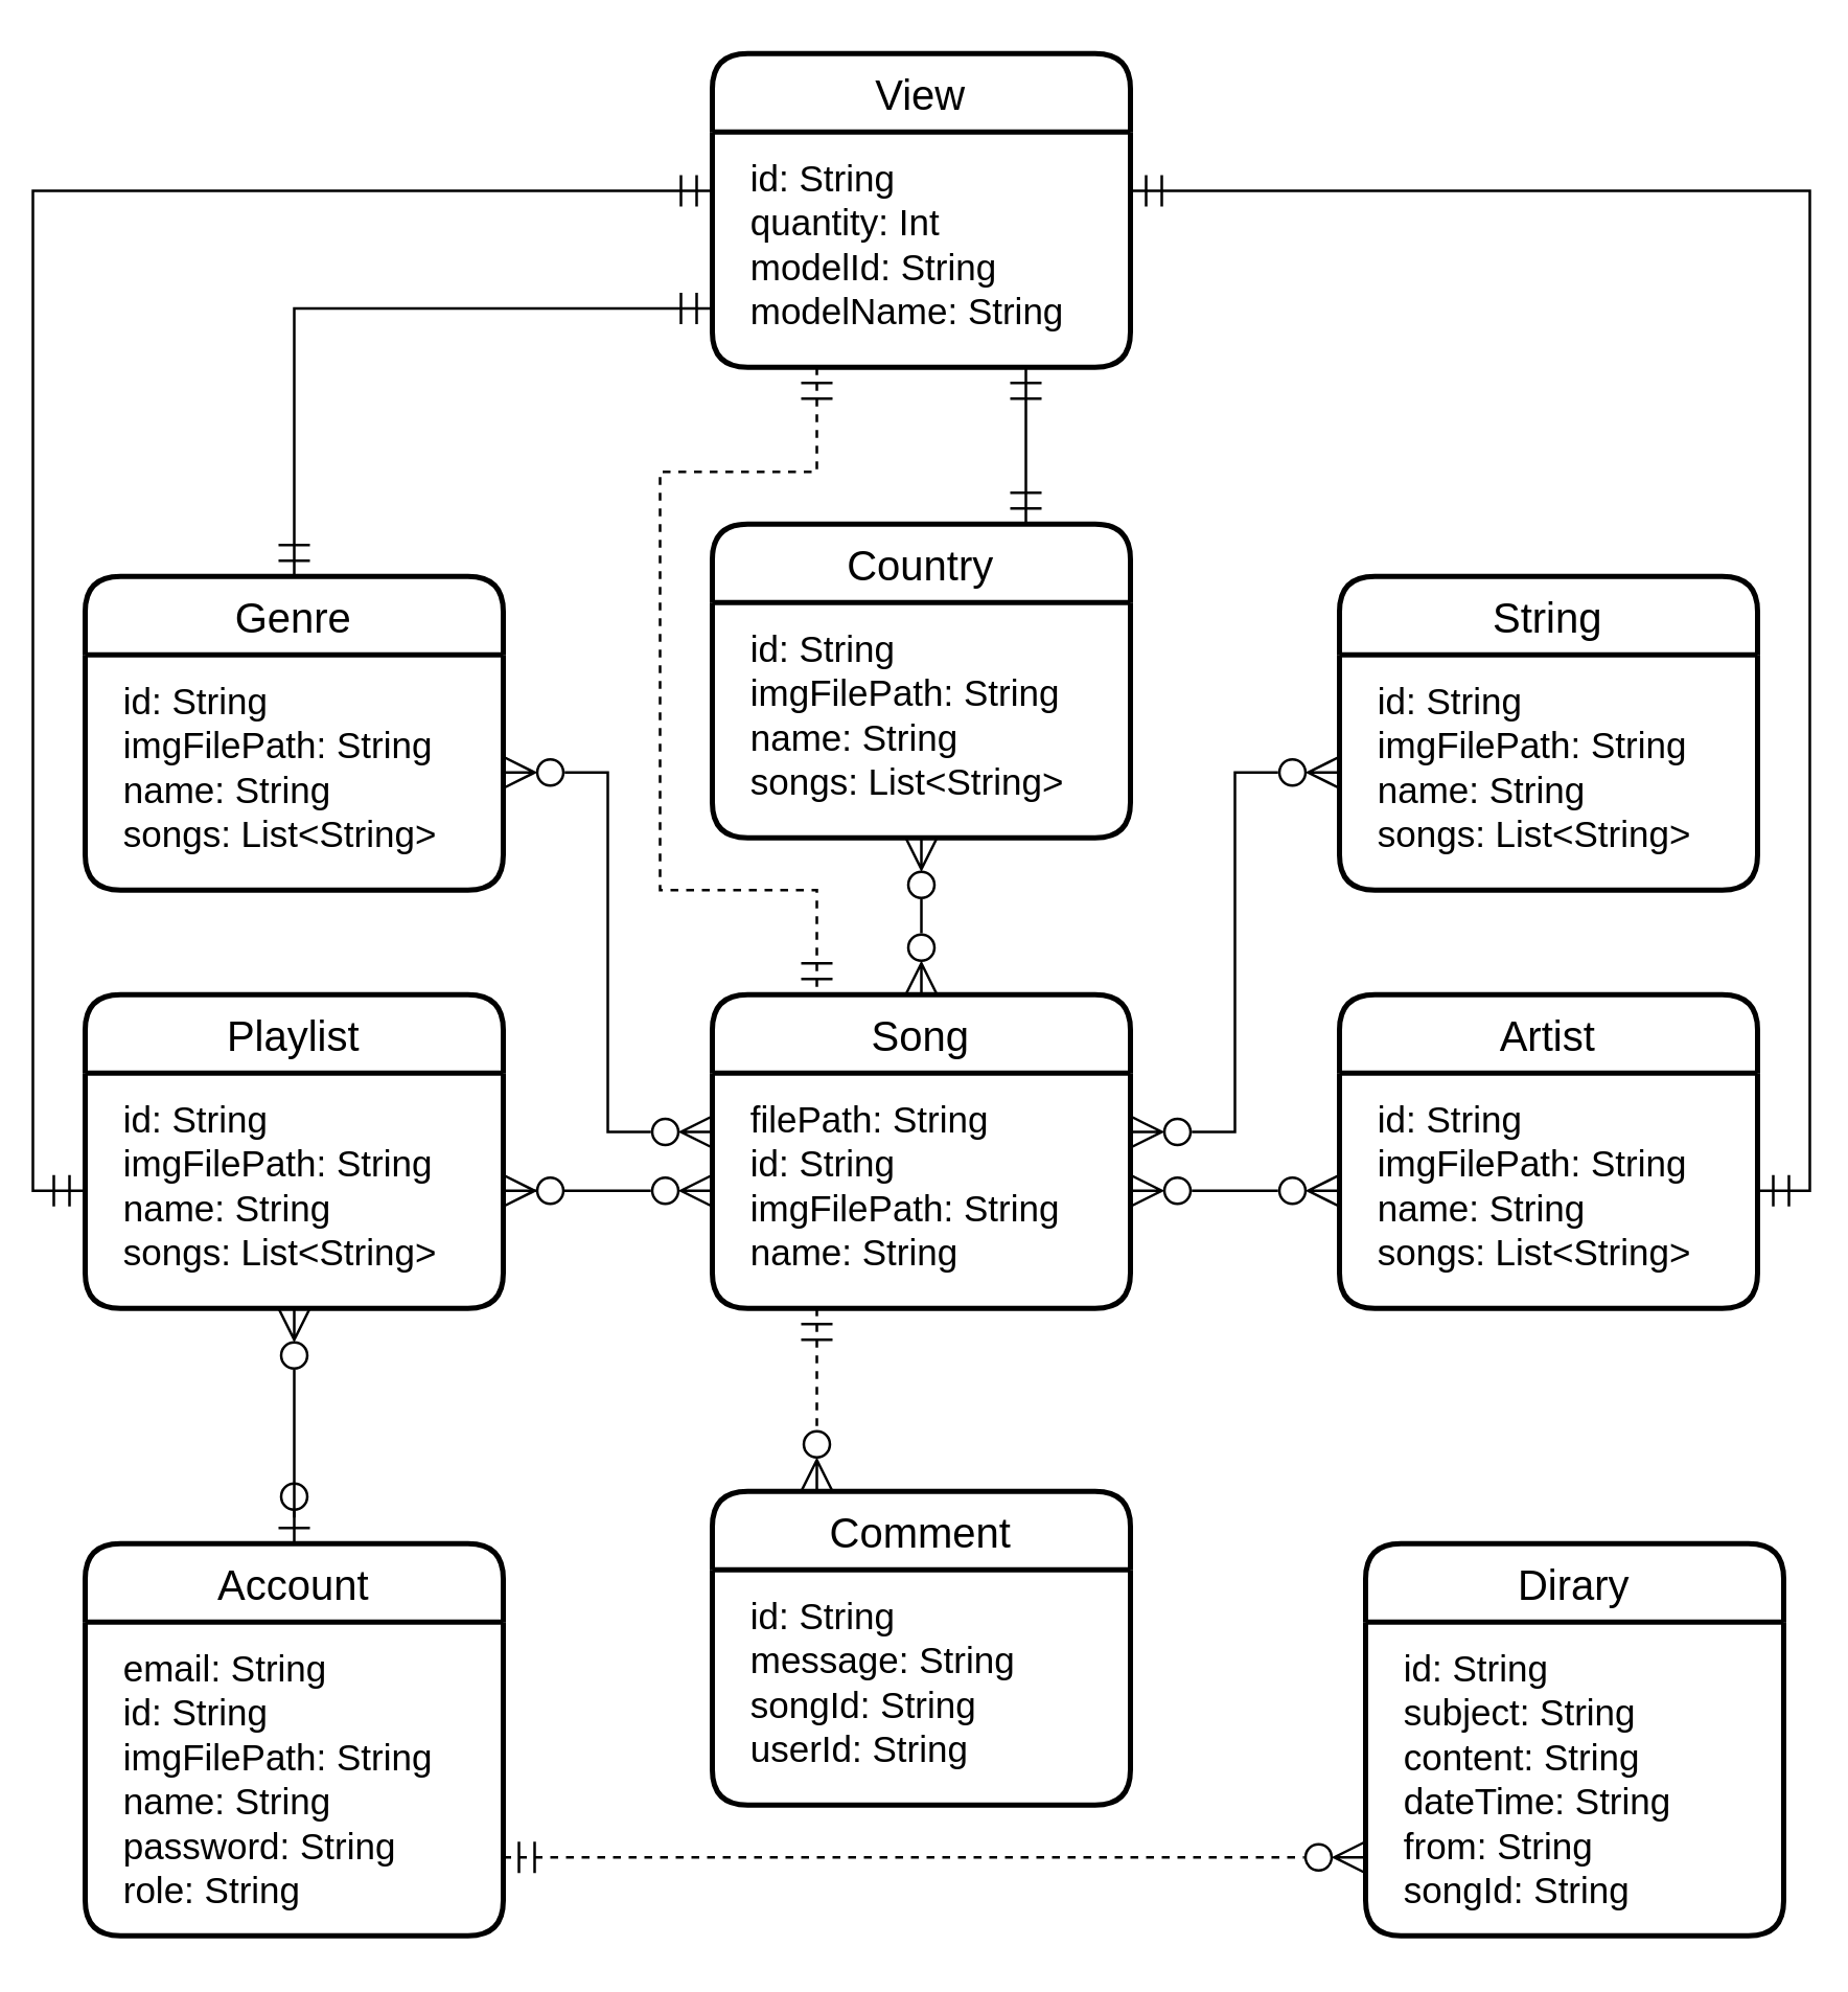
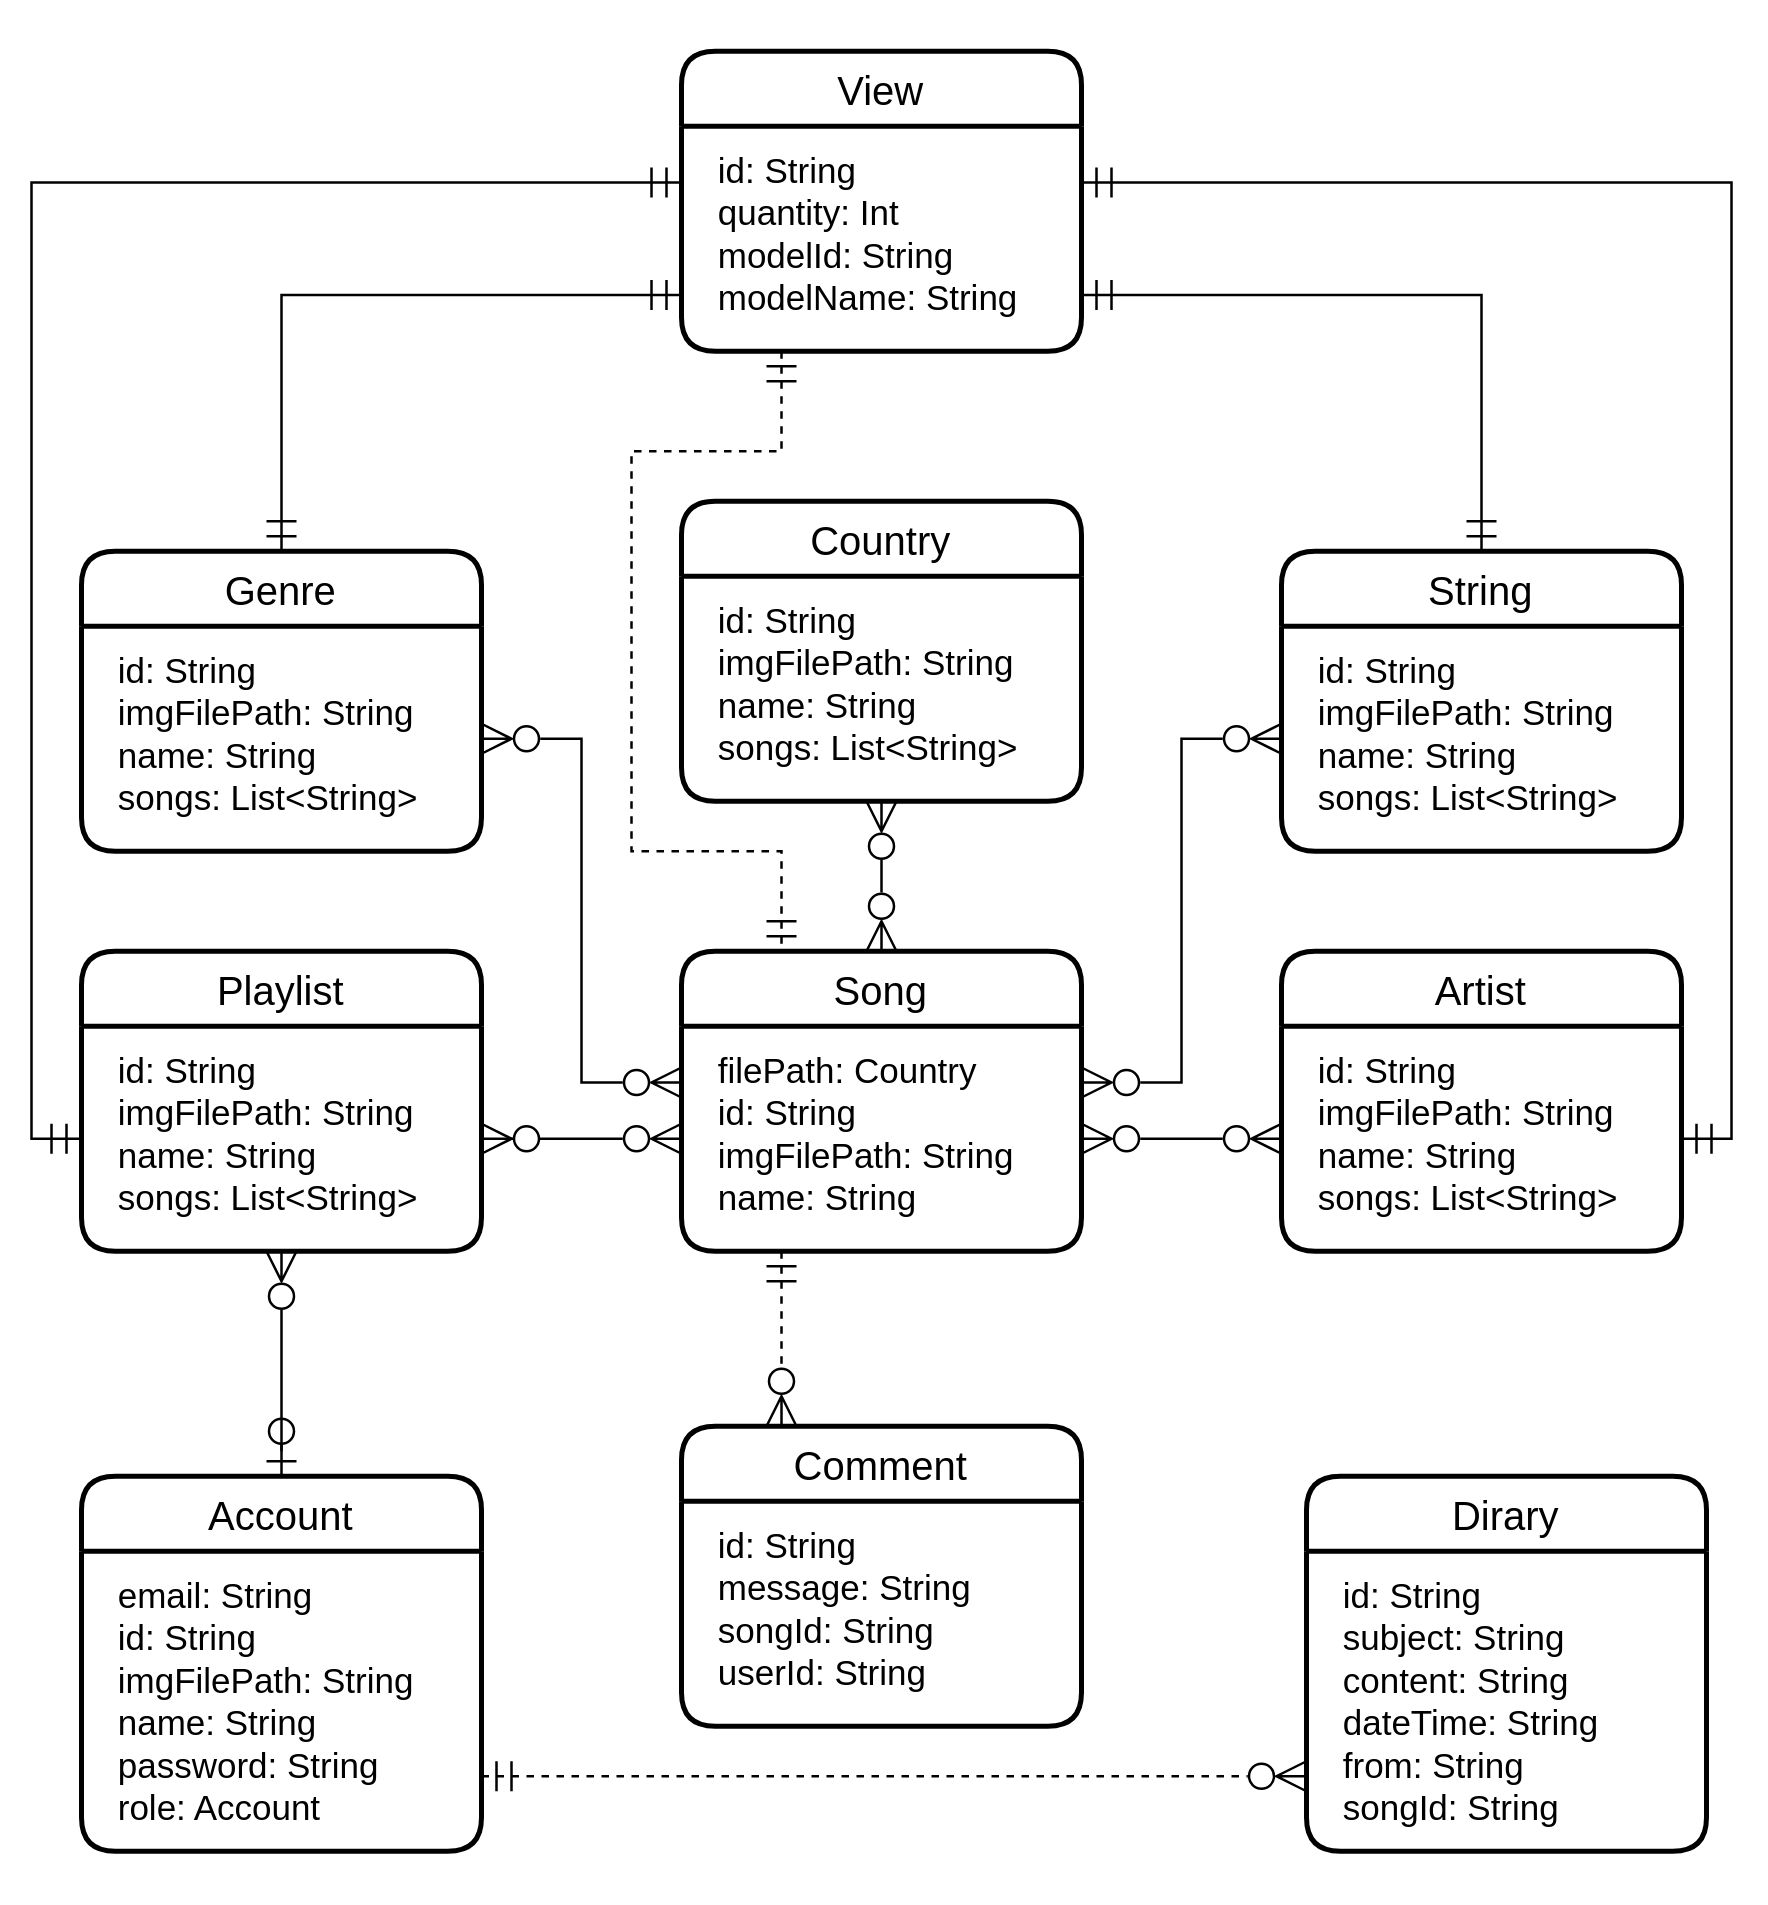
+ <mxCell id="28" style="edgeStyle=orthogonalEdgeStyle;rounded=0;jumpSize=6;orthogonalLoop=1;jettySize=auto;html=1;exitX=1;exitY=0.75;exitDx=0;exitDy=0;entryX=0.5;entryY=0;entryDx=0;entryDy=0;fontSize=12;startArrow=ERmandOne;startFill=0;endArrow=ERmandOne;endFill=0;startSize=10;endSize=10;" parent="1" source="16" target="10" edge="1"><mxGeometry relative="1" as="geometry" /></mxCell>
- <mxCell id="30" style="edgeStyle=orthogonalEdgeStyle;rounded=0;jumpSize=6;orthogonalLoop=1;jettySize=auto;html=1;exitX=0.75;exitY=1;exitDx=0;exitDy=0;entryX=0.75;entryY=0;entryDx=0;entryDy=0;fontSize=12;startArrow=ERmandOne;startFill=0;endArrow=ERmandOne;endFill=0;startSize=10;endSize=10;" parent="1" source="16" target="4" edge="1"><mxGeometry relative="1" as="geometry" /></mxCell>
- <mxCell id="14" value="filePath: String&#10;id: String&#10;imgFilePath: String&#10;name: String" style="align=left;strokeColor=none;fillColor=none;spacingLeft=10;fontSize=14;verticalAlign=top;resizable=0;rotatable=0;part=1;spacing=5;" parent="13" vertex="1"><mxGeometry y="30" width="160" height="90" as="geometry" /></mxCell>
+ <mxCell id="14" value="filePath: Country&#10;id: String&#10;imgFilePath: String&#10;name: String" style="align=left;strokeColor=none;fillColor=none;spacingLeft=10;fontSize=14;verticalAlign=top;resizable=0;rotatable=0;part=1;spacing=5;" parent="13" vertex="1"><mxGeometry y="30" width="160" height="90" as="geometry" /></mxCell>
- <mxCell id="21" value="email: String&#10;id: String&#10;imgFilePath: String&#10;name: String&#10;password: String&#10;role: String" style="align=left;strokeColor=none;fillColor=none;spacingLeft=10;fontSize=14;verticalAlign=top;resizable=0;rotatable=0;part=1;spacing=5;" parent="20" vertex="1"><mxGeometry y="30" width="160" height="120" as="geometry" /></mxCell>
+ <mxCell id="21" value="email: String&#10;id: String&#10;imgFilePath: String&#10;name: String&#10;password: String&#10;role: Account" style="align=left;strokeColor=none;fillColor=none;spacingLeft=10;fontSize=14;verticalAlign=top;resizable=0;rotatable=0;part=1;spacing=5;" parent="20" vertex="1"><mxGeometry y="30" width="160" height="120" as="geometry" /></mxCell>
